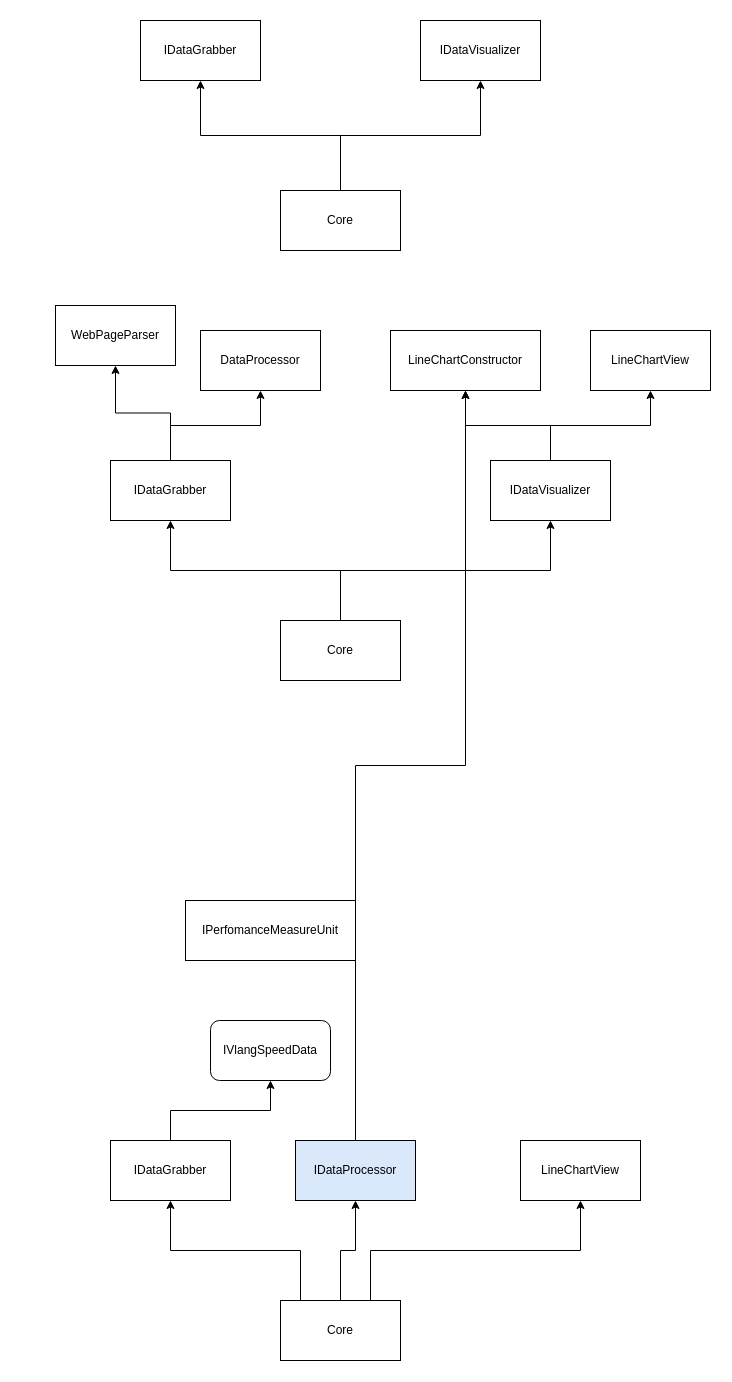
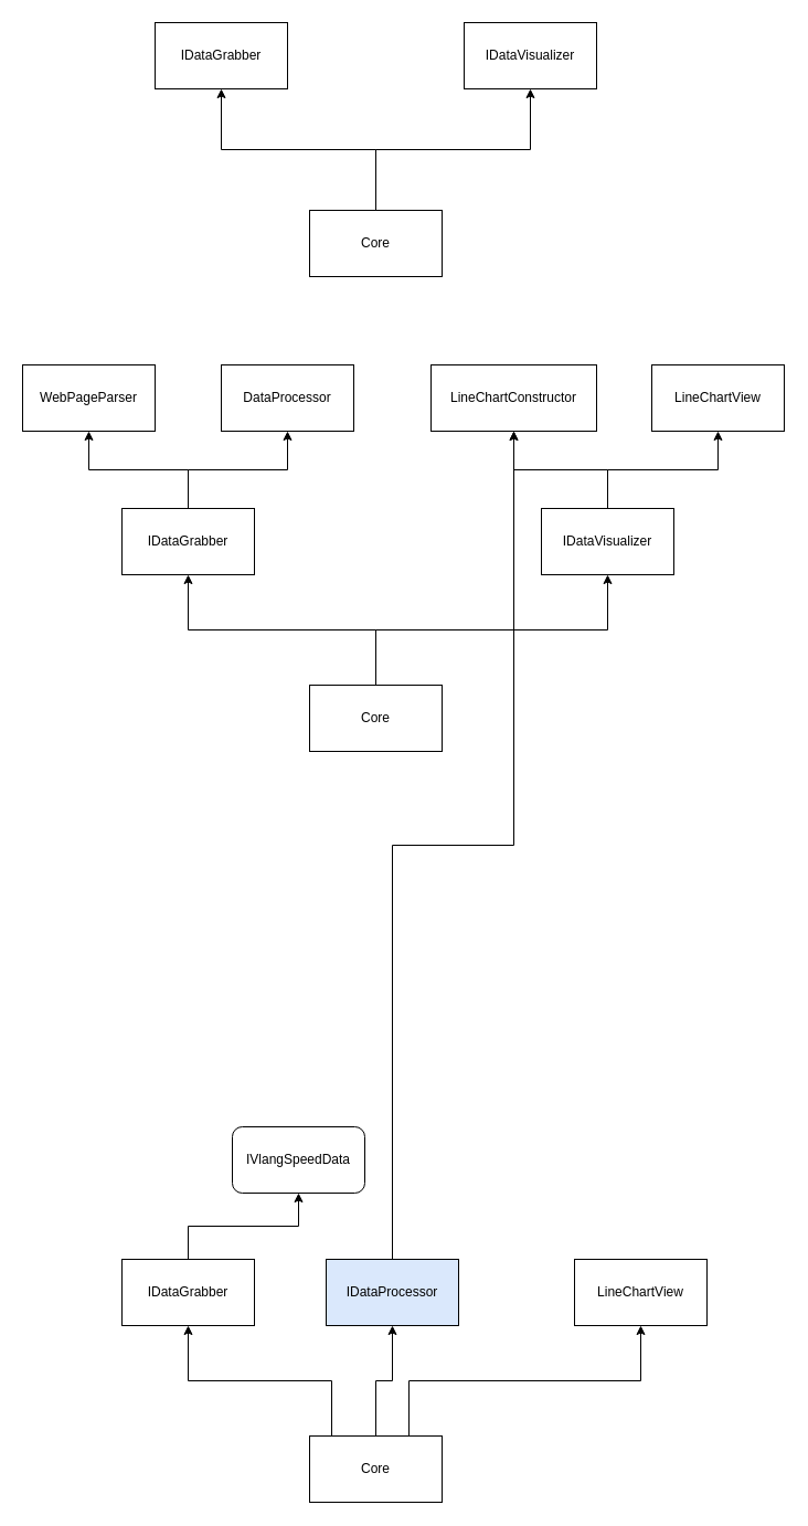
- <mxCell id="7" value="WebPageParser" style="rounded=0;whiteSpace=wrap;html=1;" parent="1" vertex="1"><mxGeometry x="55" y="305" width="120" height="60" as="geometry" /></mxCell>
+ <mxCell id="7" value="WebPageParser" style="rounded=0;whiteSpace=wrap;html=1;" parent="1" vertex="1"><mxGeometry x="20" y="330" width="120" height="60" as="geometry" /></mxCell>
- <mxCell id="30" value="IPerfomanceMeasureUnit" style="rounded=0;whiteSpace=wrap;html=1;" vertex="1" parent="1"><mxGeometry x="185" y="900" width="170" height="60" as="geometry" /></mxCell>
